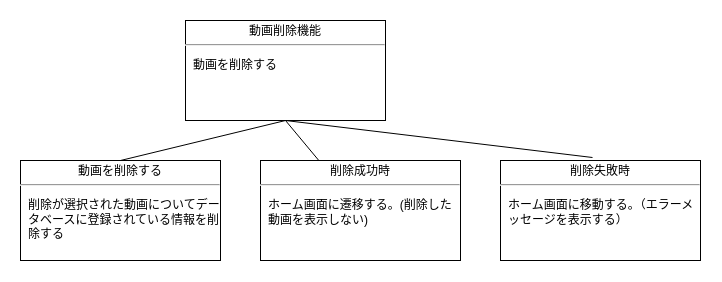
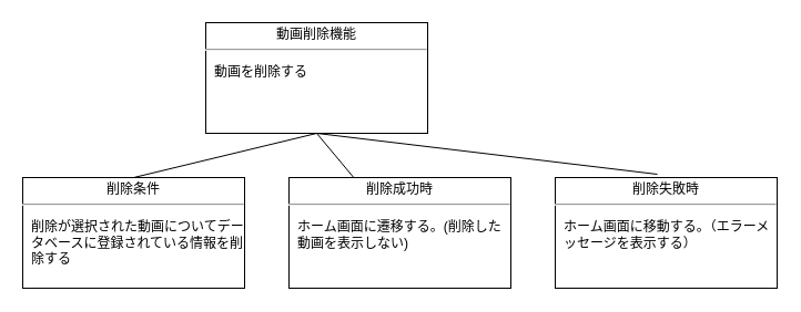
- <mxCell id="4" value="&lt;p style=&quot;margin: 0px ; margin-top: 4px ; text-align: center&quot;&gt;動画を削除する&lt;/p&gt;&lt;hr&gt;&lt;p&gt;&lt;/p&gt;&lt;p style=&quot;margin: 0px ; margin-left: 8px ; text-align: left&quot;&gt;削除が選択された動画についてデータベースに登録されている情報を削除する&lt;/p&gt;" style="shape=rect;overflow=fill;html=1;whiteSpace=wrap;align=center;" parent="1" vertex="1"><mxGeometry x="20" y="160" width="200" height="100" as="geometry" /></mxCell>
+ <mxCell id="4" value="&lt;p style=&quot;margin: 0px ; margin-top: 4px ; text-align: center&quot;&gt;削除条件&lt;/p&gt;&lt;hr&gt;&lt;p&gt;&lt;/p&gt;&lt;p style=&quot;margin: 0px ; margin-left: 8px ; text-align: left&quot;&gt;削除が選択された動画についてデータベースに登録されている情報を削除する&lt;/p&gt;" style="shape=rect;overflow=fill;html=1;whiteSpace=wrap;align=center;" parent="1" vertex="1"><mxGeometry x="20" y="160" width="200" height="100" as="geometry" /></mxCell>
